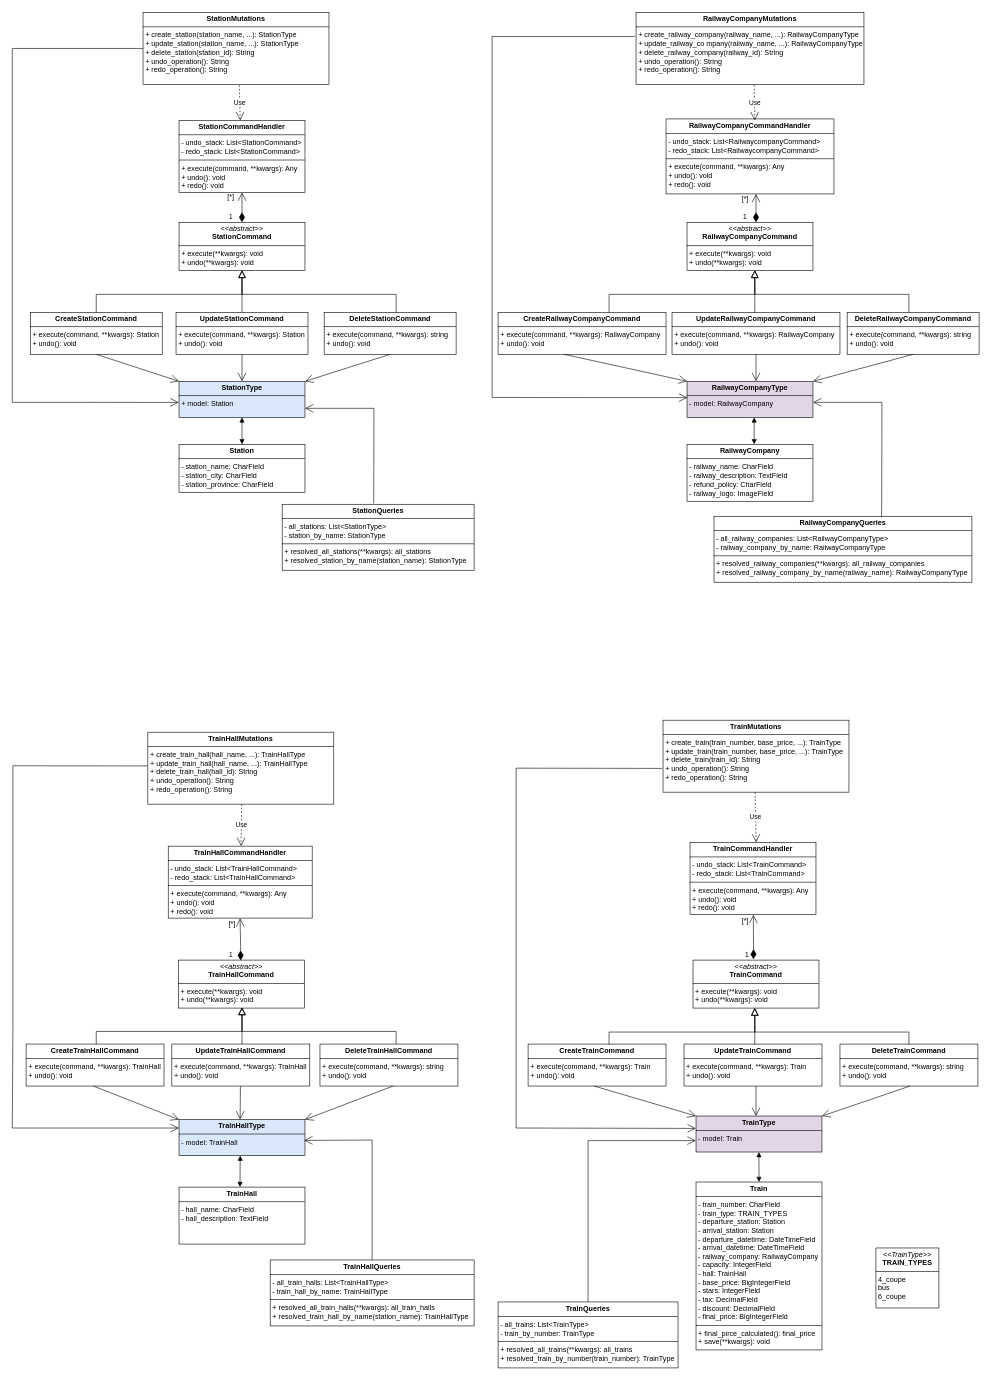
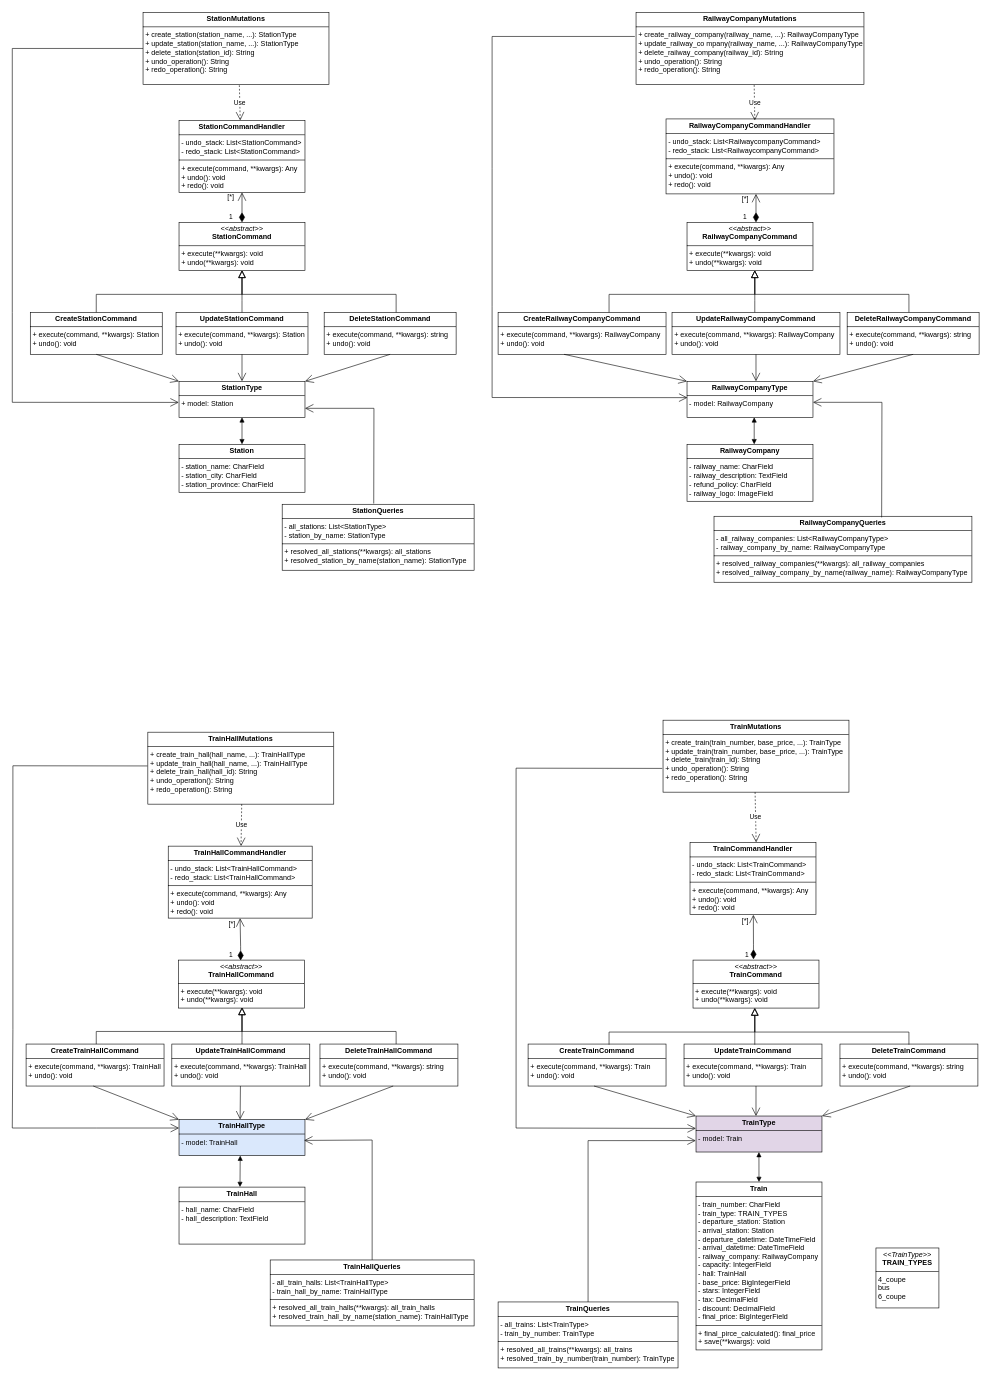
- <mxCell id="22" value="&lt;p style=&quot;margin:0px;margin-top:4px;text-align:center;&quot;&gt;&lt;b&gt;StationType&lt;/b&gt;&lt;/p&gt;&lt;hr size=&quot;1&quot; style=&quot;border-style:solid;&quot;&gt;&lt;p style=&quot;margin:0px;margin-left:4px;&quot;&gt;+&amp;nbsp;&lt;span style=&quot;background-color: initial;&quot;&gt;model: Station&lt;/span&gt;&lt;/p&gt;" style="verticalAlign=top;align=left;overflow=fill;html=1;whiteSpace=wrap;fillColor=#dae8fc;" parent="1" vertex="1"><mxGeometry x="298" y="635" width="210" height="60" as="geometry" /></mxCell>
+ <mxCell id="22" value="&lt;p style=&quot;margin:0px;margin-top:4px;text-align:center;&quot;&gt;&lt;b&gt;StationType&lt;/b&gt;&lt;/p&gt;&lt;hr size=&quot;1&quot; style=&quot;border-style:solid;&quot;&gt;&lt;p style=&quot;margin:0px;margin-left:4px;&quot;&gt;+&amp;nbsp;&lt;span style=&quot;background-color: initial;&quot;&gt;model: Station&lt;/span&gt;&lt;/p&gt;" style="verticalAlign=top;align=left;overflow=fill;html=1;whiteSpace=wrap;" parent="1" vertex="1"><mxGeometry x="298" y="635" width="210" height="60" as="geometry" /></mxCell>
- <mxCell id="25" value="&lt;p style=&quot;margin:0px;margin-top:4px;text-align:center;&quot;&gt;&lt;b&gt;RailwayCompanyType&lt;/b&gt;&lt;/p&gt;&lt;hr size=&quot;1&quot; style=&quot;border-style:solid;&quot;&gt;&lt;p style=&quot;margin:0px;margin-left:4px;&quot;&gt;-&amp;nbsp;&lt;span style=&quot;background-color: initial;&quot;&gt;model: RailwayCompany&lt;/span&gt;&lt;/p&gt;" style="verticalAlign=top;align=left;overflow=fill;html=1;whiteSpace=wrap;fillColor=#e1d5e7;" parent="1" vertex="1"><mxGeometry x="1145" y="635" width="210" height="60" as="geometry" /></mxCell>
+ <mxCell id="25" value="&lt;p style=&quot;margin:0px;margin-top:4px;text-align:center;&quot;&gt;&lt;b&gt;RailwayCompanyType&lt;/b&gt;&lt;/p&gt;&lt;hr size=&quot;1&quot; style=&quot;border-style:solid;&quot;&gt;&lt;p style=&quot;margin:0px;margin-left:4px;&quot;&gt;-&amp;nbsp;&lt;span style=&quot;background-color: initial;&quot;&gt;model: RailwayCompany&lt;/span&gt;&lt;/p&gt;" style="verticalAlign=top;align=left;overflow=fill;html=1;whiteSpace=wrap;" parent="1" vertex="1"><mxGeometry x="1145" y="635" width="210" height="60" as="geometry" /></mxCell>
